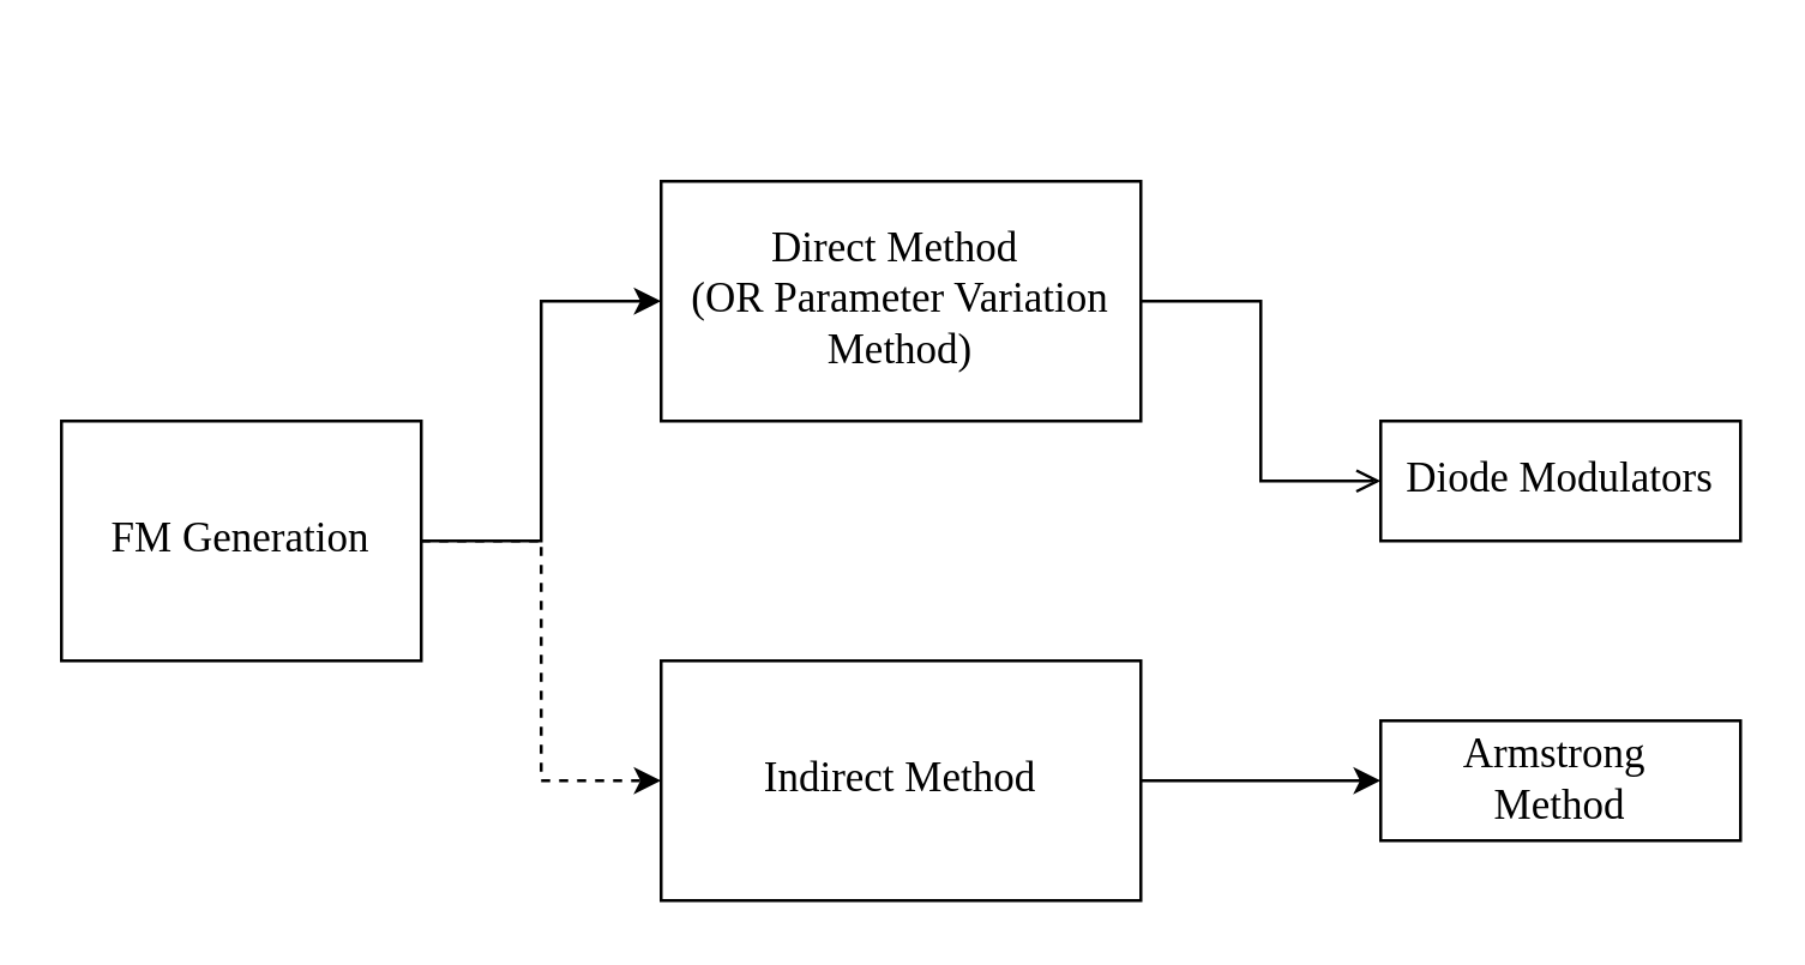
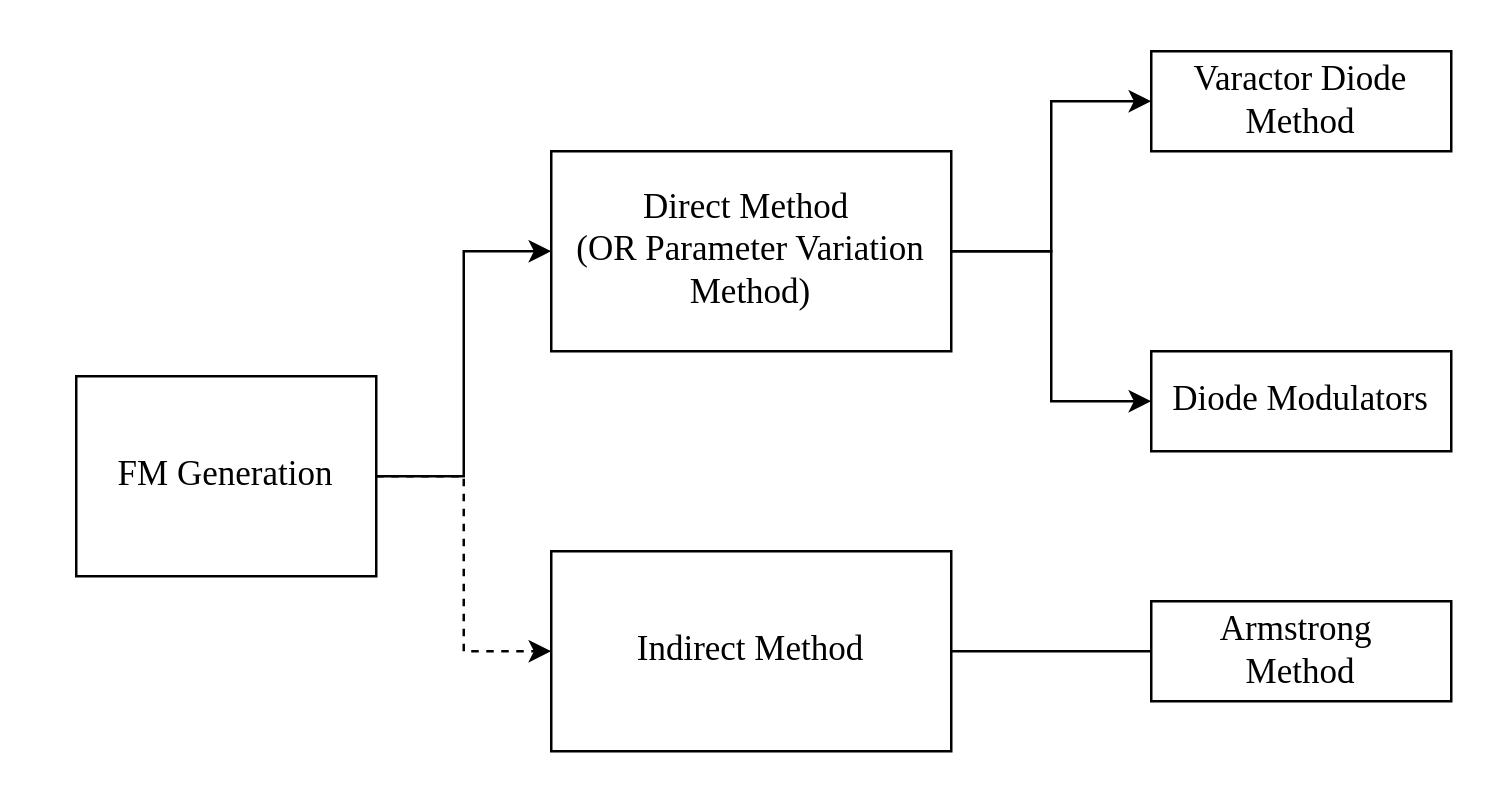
+ <mxCell id="10" value="Varactor Diode Method" style="rounded=0;whiteSpace=wrap;html=1;fillColor=none;fontFamily=Times New Roman;fontSize=14;" parent="1" vertex="1"><mxGeometry x="460" y="20" width="120" height="40" as="geometry" /></mxCell>
+ <mxCell id="5" style="edgeStyle=orthogonalEdgeStyle;rounded=0;orthogonalLoop=1;jettySize=auto;html=1;exitX=1;exitY=0.5;exitDx=0;exitDy=0;entryX=0;entryY=0.5;entryDx=0;entryDy=0;fontFamily=Times New Roman;fontSize=14;" parent="1" source="7" target="10" edge="1"><mxGeometry relative="1" as="geometry" /></mxCell>
- <mxCell id="6" style="edgeStyle=orthogonalEdgeStyle;rounded=0;orthogonalLoop=1;jettySize=auto;html=1;exitX=1;exitY=0.5;exitDx=0;exitDy=0;entryX=0;entryY=0.5;entryDx=0;entryDy=0;fontFamily=Times New Roman;fontSize=14;endArrow=open;" parent="1" source="7" target="11" edge="1"><mxGeometry relative="1" as="geometry" /></mxCell>
+ <mxCell id="6" style="edgeStyle=orthogonalEdgeStyle;rounded=0;orthogonalLoop=1;jettySize=auto;html=1;exitX=1;exitY=0.5;exitDx=0;exitDy=0;entryX=0;entryY=0.5;entryDx=0;entryDy=0;fontFamily=Times New Roman;fontSize=14;" parent="1" source="7" target="11" edge="1"><mxGeometry relative="1" as="geometry" /></mxCell>
- <mxCell id="4" value="FM Generation" style="rounded=0;whiteSpace=wrap;html=1;fillColor=none;fontFamily=Times New Roman;fontSize=14;" parent="1" vertex="1"><mxGeometry x="20" y="140" width="120" height="80" as="geometry" /></mxCell>
+ <mxCell id="4" value="FM Generation" style="rounded=0;whiteSpace=wrap;html=1;fillColor=none;fontFamily=Times New Roman;fontSize=14;" parent="1" vertex="1"><mxGeometry x="30" y="150" width="120" height="80" as="geometry" /></mxCell>
- <mxCell id="8" style="edgeStyle=orthogonalEdgeStyle;rounded=0;orthogonalLoop=1;jettySize=auto;html=1;exitX=1;exitY=0.5;exitDx=0;exitDy=0;entryX=0;entryY=0.5;entryDx=0;entryDy=0;fontFamily=Times New Roman;fontSize=14;" parent="1" source="9" target="12" edge="1"><mxGeometry relative="1" as="geometry" /></mxCell>
+ <mxCell id="8" style="edgeStyle=orthogonalEdgeStyle;rounded=0;orthogonalLoop=1;jettySize=auto;html=1;exitX=1;exitY=0.5;exitDx=0;exitDy=0;entryX=0;entryY=0.5;entryDx=0;entryDy=0;fontFamily=Times New Roman;fontSize=14;endArrow=none;" parent="1" source="9" target="12" edge="1"><mxGeometry relative="1" as="geometry" /></mxCell>
